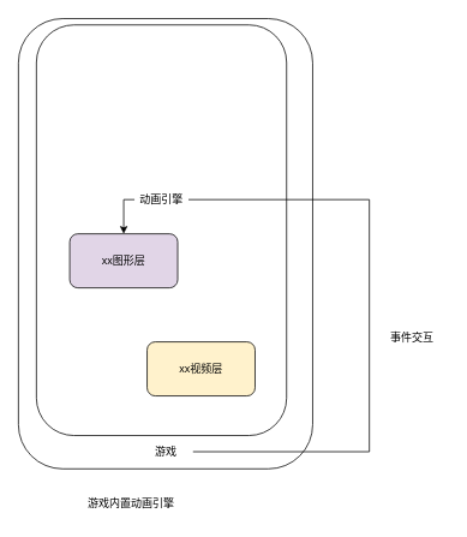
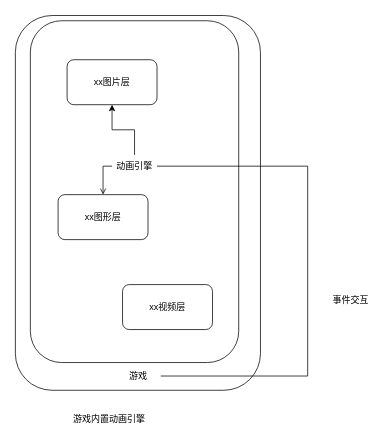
+ <mxCell id="4" value="xx图片层" style="rounded=1;whiteSpace=wrap;html=1;" vertex="1" parent="1"><mxGeometry x="89" y="79" width="120" height="60" as="geometry" /></mxCell>
+ <mxCell id="9" style="edgeStyle=orthogonalEdgeStyle;rounded=0;orthogonalLoop=1;jettySize=auto;html=1;exitX=0.5;exitY=0;exitDx=0;exitDy=0;entryX=0.5;entryY=1;entryDx=0;entryDy=0;" edge="1" parent="1" source="11" target="4"><mxGeometry relative="1" as="geometry" /></mxCell>
- <mxCell id="10" style="edgeStyle=orthogonalEdgeStyle;rounded=0;orthogonalLoop=1;jettySize=auto;html=1;exitX=0;exitY=0.5;exitDx=0;exitDy=0;entryX=0.5;entryY=0;entryDx=0;entryDy=0;" edge="1" parent="1" source="11" target="6"><mxGeometry relative="1" as="geometry" /></mxCell>
+ <mxCell id="10" style="edgeStyle=orthogonalEdgeStyle;rounded=0;orthogonalLoop=1;jettySize=auto;html=1;exitX=0;exitY=0.5;exitDx=0;exitDy=0;entryX=0.5;entryY=0;entryDx=0;entryDy=0;endArrow=open;" edge="1" parent="1" source="11" target="6"><mxGeometry relative="1" as="geometry" /></mxCell>
- <mxCell id="6" value="xx图形层" style="rounded=1;whiteSpace=wrap;html=1;fillColor=#e1d5e7;" vertex="1" parent="1"><mxGeometry x="77" y="259" width="120" height="60" as="geometry" /></mxCell>
+ <mxCell id="6" value="xx图形层" style="rounded=1;whiteSpace=wrap;html=1;" vertex="1" parent="1"><mxGeometry x="77" y="259" width="120" height="60" as="geometry" /></mxCell>
- <mxCell id="12" value="事件交互" style="text;html=1;align=center;verticalAlign=middle;whiteSpace=wrap;rounded=0;" vertex="1" parent="1"><mxGeometry x="418" y="360" width="79" height="30" as="geometry" /></mxCell>
+ <mxCell id="12" value="事件交互" style="text;html=1;align=center;verticalAlign=middle;whiteSpace=wrap;rounded=0;" vertex="1" parent="1"><mxGeometry x="428" y="385" width="79" height="30" as="geometry" /></mxCell>
- <mxCell id="5" value="xx视频层" style="rounded=1;whiteSpace=wrap;html=1;fillColor=#fff2cc;" vertex="1" parent="1"><mxGeometry x="163" y="379" width="120" height="60" as="geometry" /></mxCell>
+ <mxCell id="5" value="xx视频层" style="rounded=1;whiteSpace=wrap;html=1;" vertex="1" parent="1"><mxGeometry x="163" y="379" width="120" height="60" as="geometry" /></mxCell>
